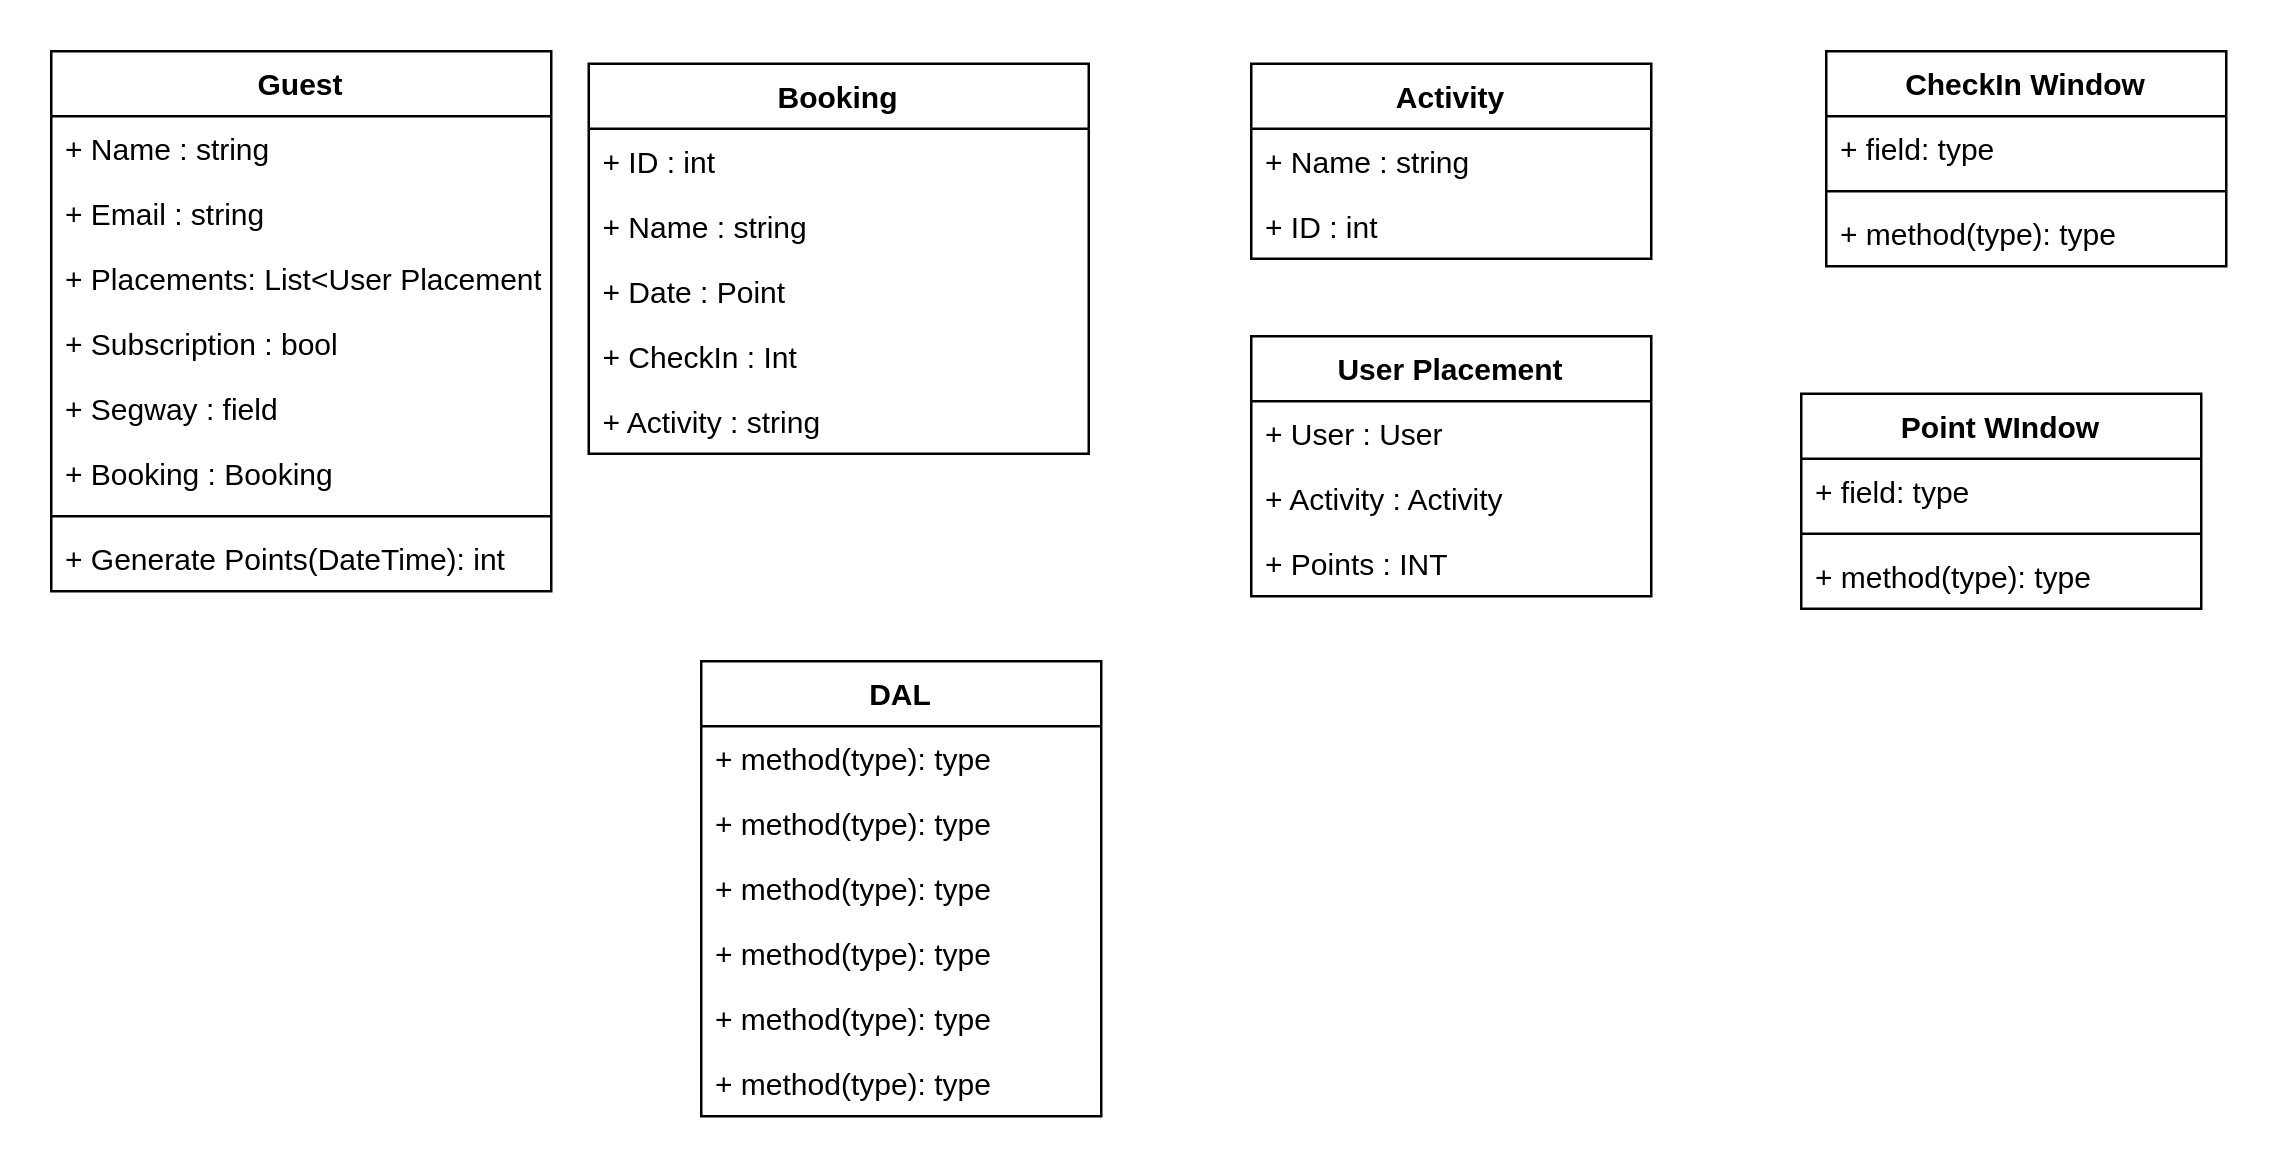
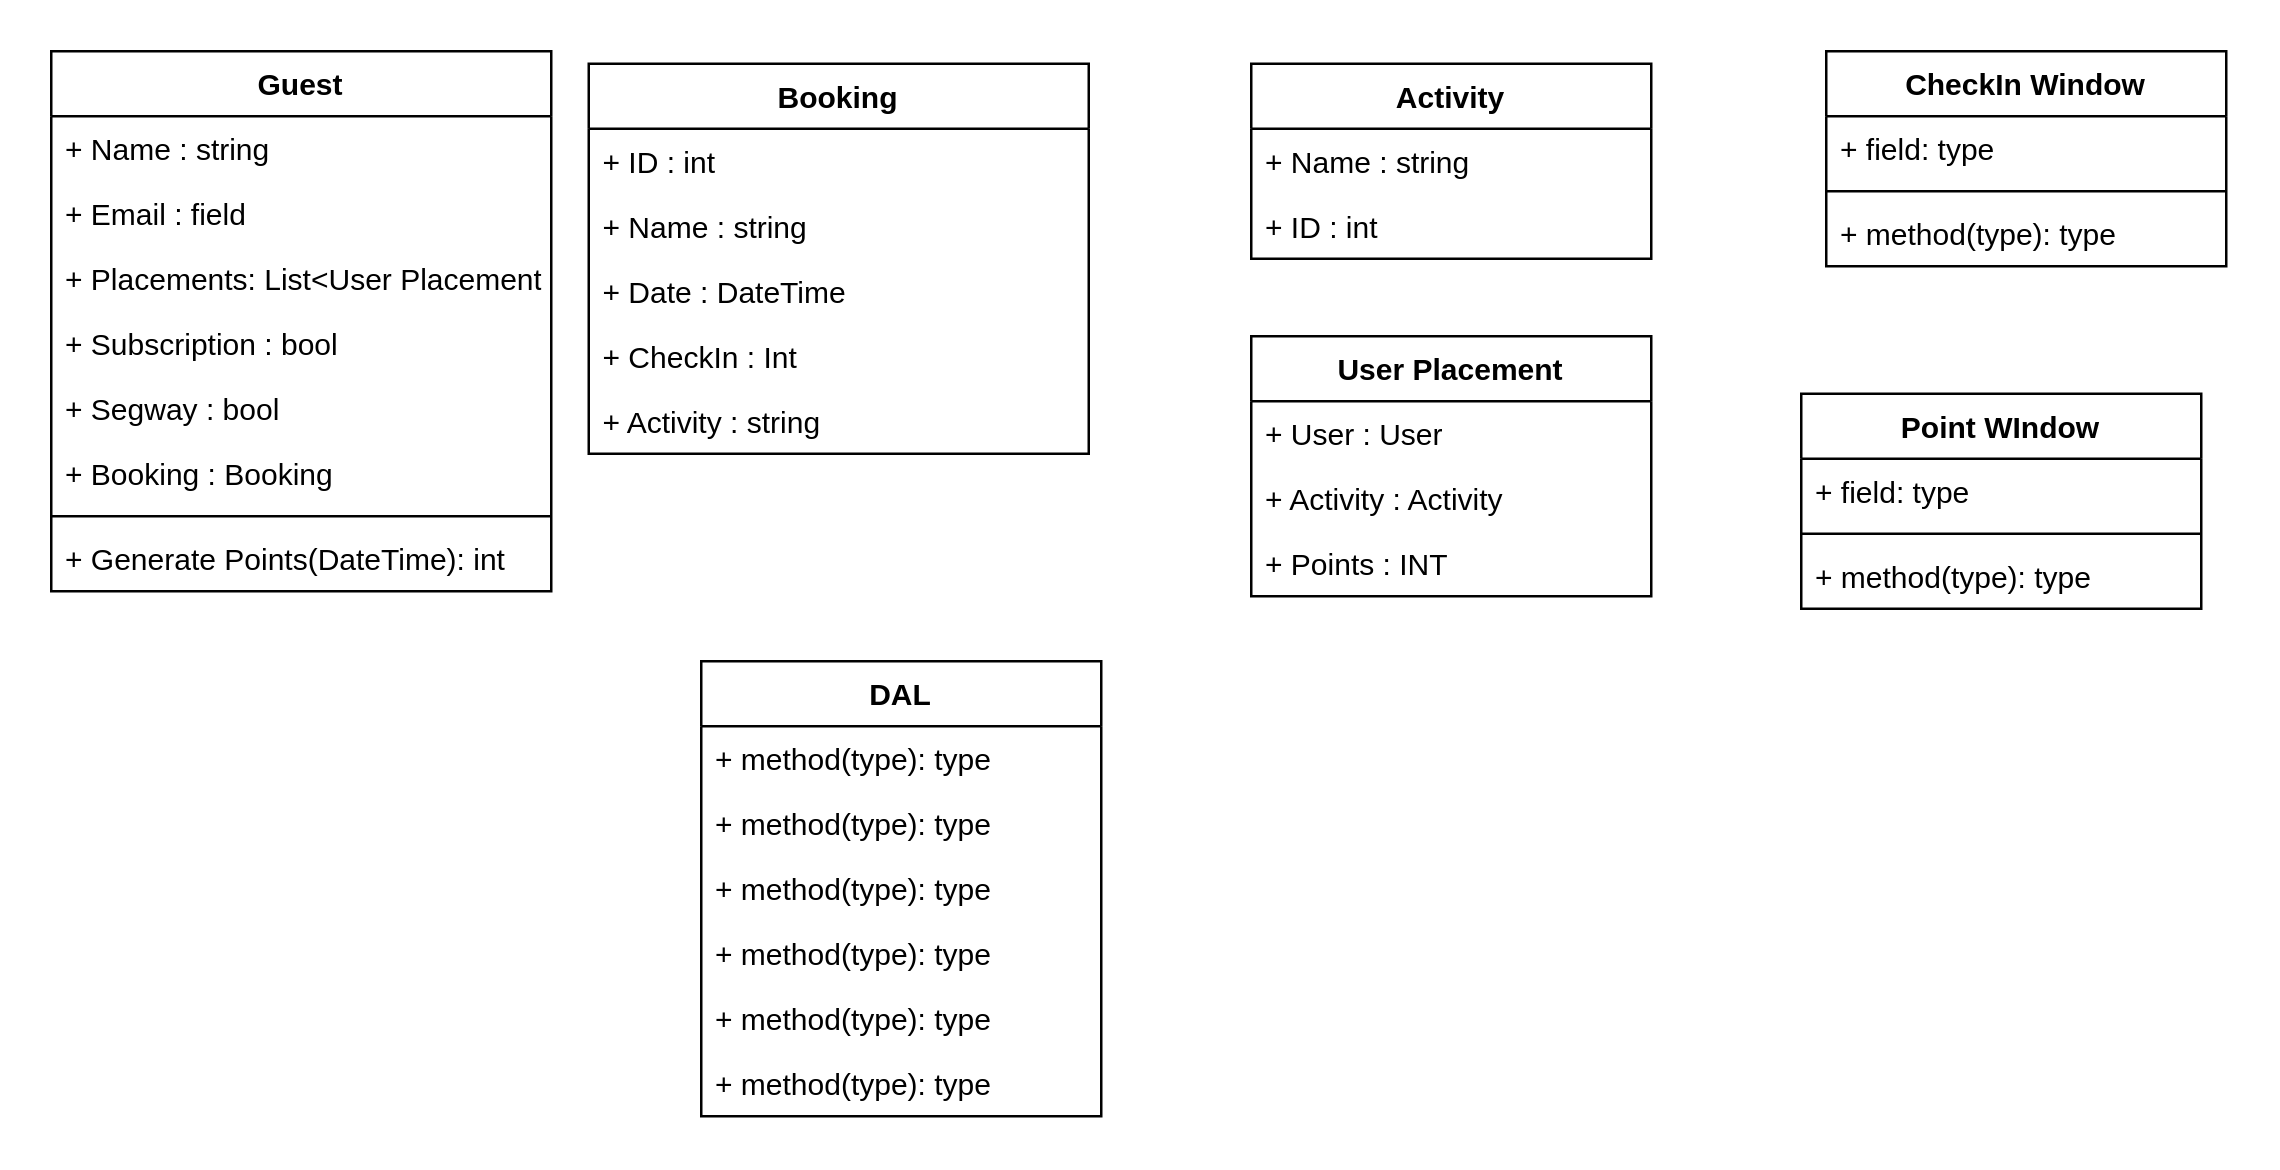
- <mxCell id="4" value="+ Email : string" style="text;strokeColor=none;fillColor=none;align=left;verticalAlign=top;spacingLeft=4;spacingRight=4;overflow=hidden;rotatable=0;points=[[0,0.5],[1,0.5]];portConstraint=eastwest;" parent="2" vertex="1"><mxGeometry y="52" width="200" height="26" as="geometry" /></mxCell>
+ <mxCell id="4" value="+ Email : field" style="text;strokeColor=none;fillColor=none;align=left;verticalAlign=top;spacingLeft=4;spacingRight=4;overflow=hidden;rotatable=0;points=[[0,0.5],[1,0.5]];portConstraint=eastwest;" parent="2" vertex="1"><mxGeometry y="52" width="200" height="26" as="geometry" /></mxCell>
- <mxCell id="36" value="+ Date : Point" style="text;strokeColor=none;fillColor=none;align=left;verticalAlign=top;spacingLeft=4;spacingRight=4;overflow=hidden;rotatable=0;points=[[0,0.5],[1,0.5]];portConstraint=eastwest;" parent="33" vertex="1"><mxGeometry y="78" width="200" height="26" as="geometry" /></mxCell>
+ <mxCell id="36" value="+ Date : DateTime" style="text;strokeColor=none;fillColor=none;align=left;verticalAlign=top;spacingLeft=4;spacingRight=4;overflow=hidden;rotatable=0;points=[[0,0.5],[1,0.5]];portConstraint=eastwest;" parent="33" vertex="1"><mxGeometry y="78" width="200" height="26" as="geometry" /></mxCell>
- <mxCell id="7" value="+ Segway : field" style="text;strokeColor=none;fillColor=none;align=left;verticalAlign=top;spacingLeft=4;spacingRight=4;overflow=hidden;rotatable=0;points=[[0,0.5],[1,0.5]];portConstraint=eastwest;" parent="2" vertex="1"><mxGeometry y="130" width="200" height="26" as="geometry" /></mxCell>
+ <mxCell id="7" value="+ Segway : bool" style="text;strokeColor=none;fillColor=none;align=left;verticalAlign=top;spacingLeft=4;spacingRight=4;overflow=hidden;rotatable=0;points=[[0,0.5],[1,0.5]];portConstraint=eastwest;" parent="2" vertex="1"><mxGeometry y="130" width="200" height="26" as="geometry" /></mxCell>
